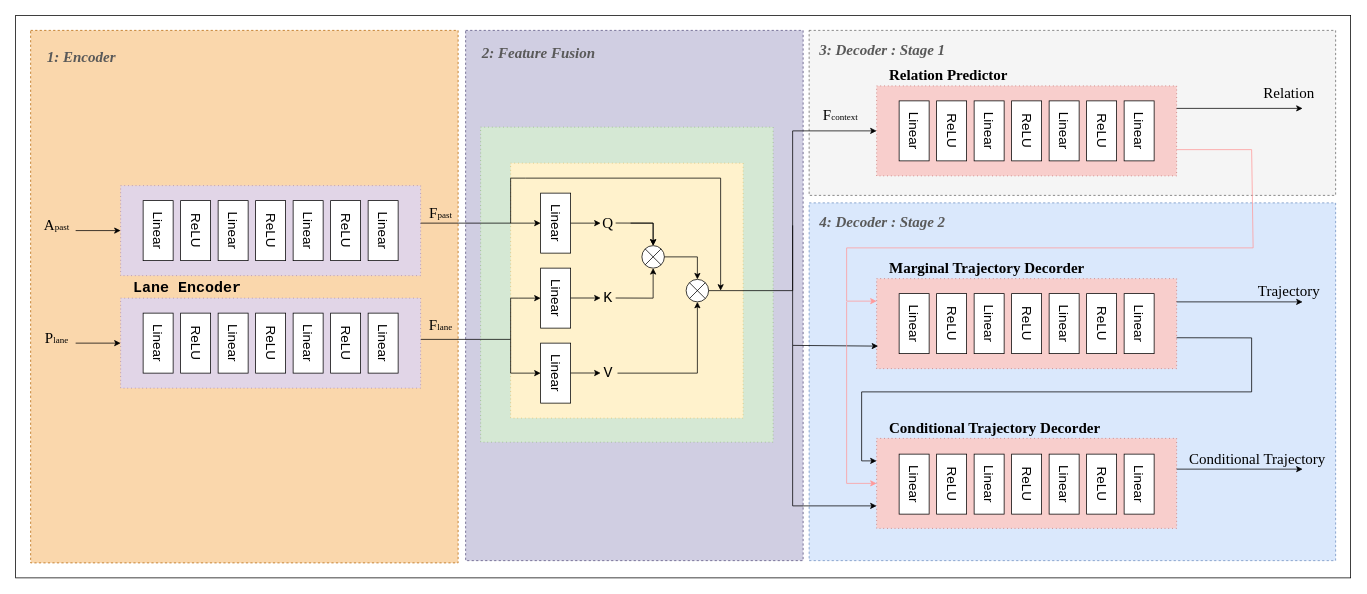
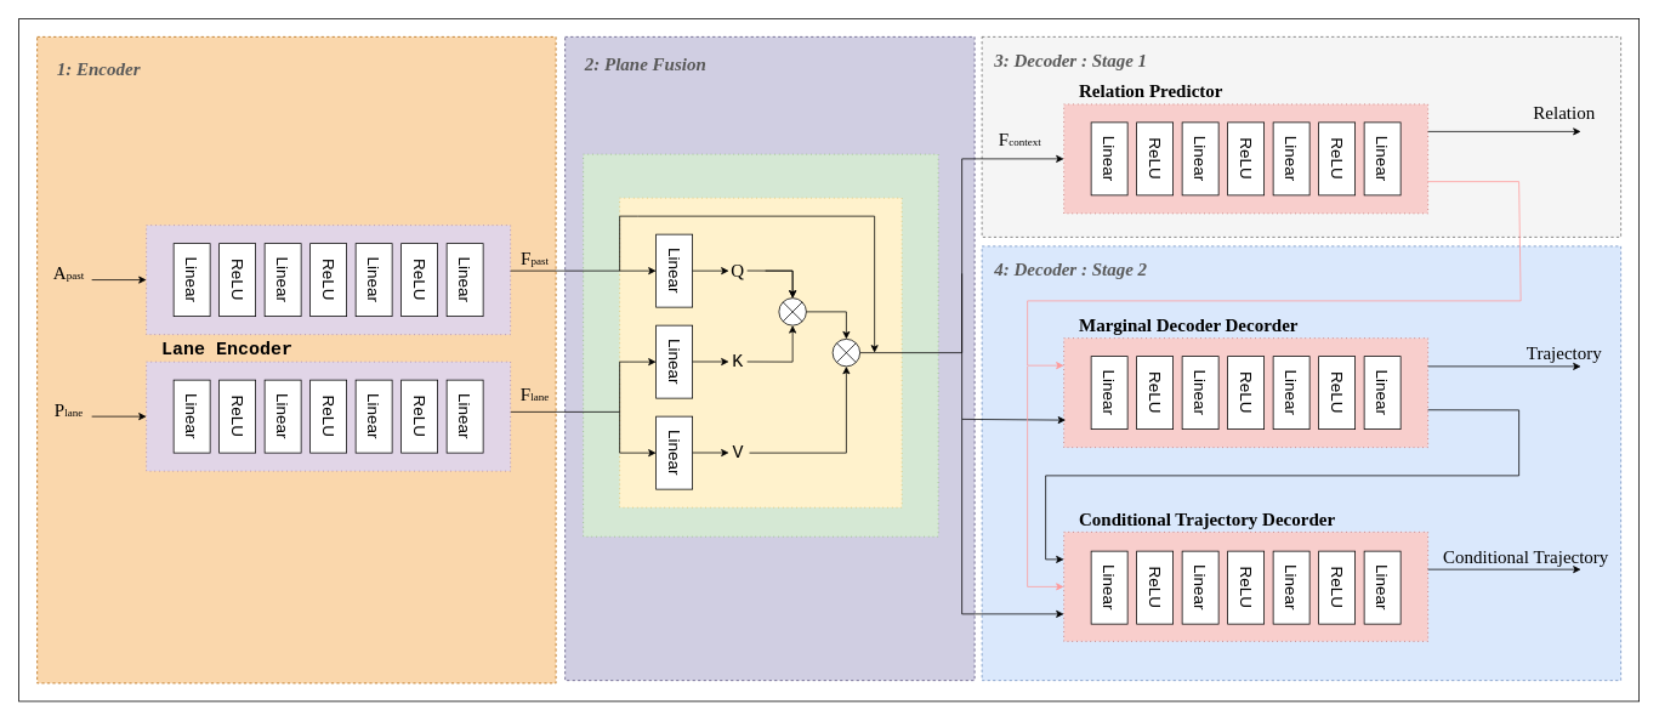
- <mxCell id="100" value="&lt;b&gt;&lt;i&gt;&lt;font color=&quot;#595959&quot;&gt;2: Feature Fusion&lt;/font&gt;&lt;/i&gt;&lt;/b&gt;" style="text;html=1;strokeColor=none;fillColor=none;align=left;verticalAlign=middle;whiteSpace=wrap;rounded=0;dashed=1;dashPattern=1 4;fontSize=20;fontFamily=Verdana;fontStyle=1" vertex="1" parent="1"><mxGeometry x="640" y="54" width="290" height="30" as="geometry" /></mxCell>
+ <mxCell id="100" value="&lt;b&gt;&lt;i&gt;&lt;font color=&quot;#595959&quot;&gt;2: Plane Fusion&lt;/font&gt;&lt;/i&gt;&lt;/b&gt;" style="text;html=1;strokeColor=none;fillColor=none;align=left;verticalAlign=middle;whiteSpace=wrap;rounded=0;dashed=1;dashPattern=1 4;fontSize=20;fontFamily=Verdana;fontStyle=1" vertex="1" parent="1"><mxGeometry x="640" y="54" width="290" height="30" as="geometry" /></mxCell>
- <mxCell id="50" value="Marginal Trajectory Decorder" style="text;html=1;strokeColor=none;fillColor=none;align=left;verticalAlign=middle;whiteSpace=wrap;rounded=0;dashed=1;dashPattern=1 4;fontSize=20;fontFamily=Verdana;fontStyle=1" parent="1" vertex="1"><mxGeometry x="1183" y="341" width="337" height="30" as="geometry" /></mxCell>
+ <mxCell id="50" value="Marginal Decoder Decorder" style="text;html=1;strokeColor=none;fillColor=none;align=left;verticalAlign=middle;whiteSpace=wrap;rounded=0;dashed=1;dashPattern=1 4;fontSize=20;fontFamily=Verdana;fontStyle=1" parent="1" vertex="1"><mxGeometry x="1183" y="341" width="337" height="30" as="geometry" /></mxCell>
